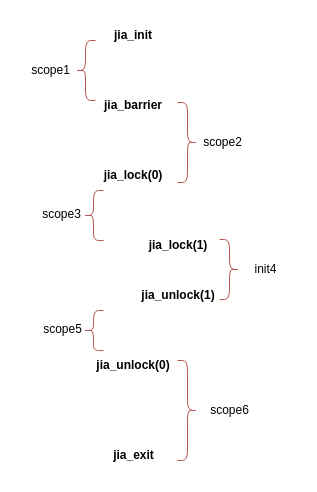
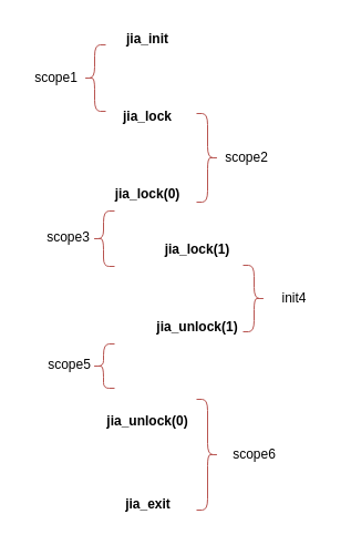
- <mxCell id="3" value="&lt;b&gt;jia_barrier&lt;/b&gt;" style="text;html=1;align=center;verticalAlign=middle;whiteSpace=wrap;rounded=0;" parent="1" vertex="1"><mxGeometry x="103" y="90" width="60" height="30" as="geometry" /></mxCell>
+ <mxCell id="3" value="&lt;b&gt;jia_lock&lt;/b&gt;" style="text;html=1;align=center;verticalAlign=middle;whiteSpace=wrap;rounded=0;" parent="1" vertex="1"><mxGeometry x="103" y="90" width="60" height="30" as="geometry" /></mxCell>
- <mxCell id="6" value="&lt;b&gt;jia_lock(1)&lt;/b&gt;" style="text;html=1;align=center;verticalAlign=middle;whiteSpace=wrap;rounded=0;" parent="1" vertex="1"><mxGeometry x="148" y="230" width="60" height="30" as="geometry" /></mxCell>
+ <mxCell id="6" value="&lt;b&gt;jia_lock(1)&lt;/b&gt;" style="text;html=1;align=center;verticalAlign=middle;whiteSpace=wrap;rounded=0;" parent="1" vertex="1"><mxGeometry x="148" y="210" width="60" height="30" as="geometry" /></mxCell>
- <mxCell id="5" value="&lt;b&gt;jia_unlock(0)&lt;/b&gt;" style="text;html=1;align=center;verticalAlign=middle;whiteSpace=wrap;rounded=0;" parent="1" vertex="1"><mxGeometry x="103" y="350" width="60" height="30" as="geometry" /></mxCell>
+ <mxCell id="5" value="&lt;b&gt;jia_unlock(0)&lt;/b&gt;" style="text;html=1;align=center;verticalAlign=middle;whiteSpace=wrap;rounded=0;" parent="1" vertex="1"><mxGeometry x="103" y="365" width="60" height="30" as="geometry" /></mxCell>
